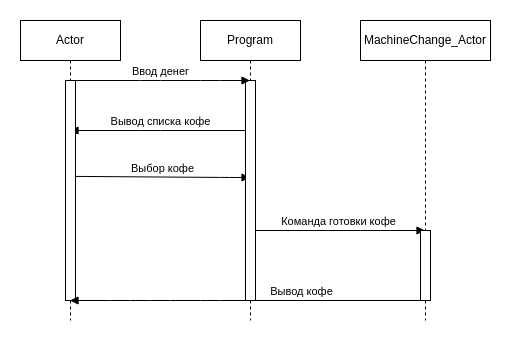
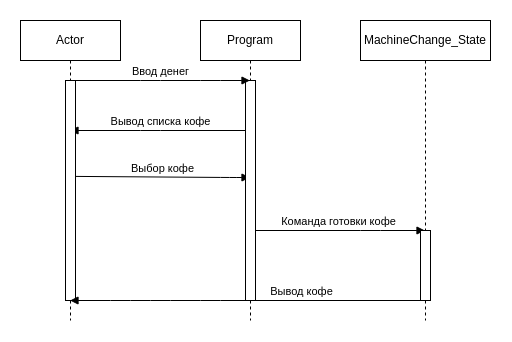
- <mxCell id="11" value="MachineChange_Actor" style="shape=umlLifeline;perimeter=lifelinePerimeter;whiteSpace=wrap;html=1;container=1;collapsible=0;recursiveResize=0;outlineConnect=0;" vertex="1" parent="1"><mxGeometry x="360" y="20" width="130" height="300" as="geometry" /></mxCell>
+ <mxCell id="11" value="MachineChange_State" style="shape=umlLifeline;perimeter=lifelinePerimeter;whiteSpace=wrap;html=1;container=1;collapsible=0;recursiveResize=0;outlineConnect=0;" vertex="1" parent="1"><mxGeometry x="360" y="20" width="130" height="300" as="geometry" /></mxCell>
